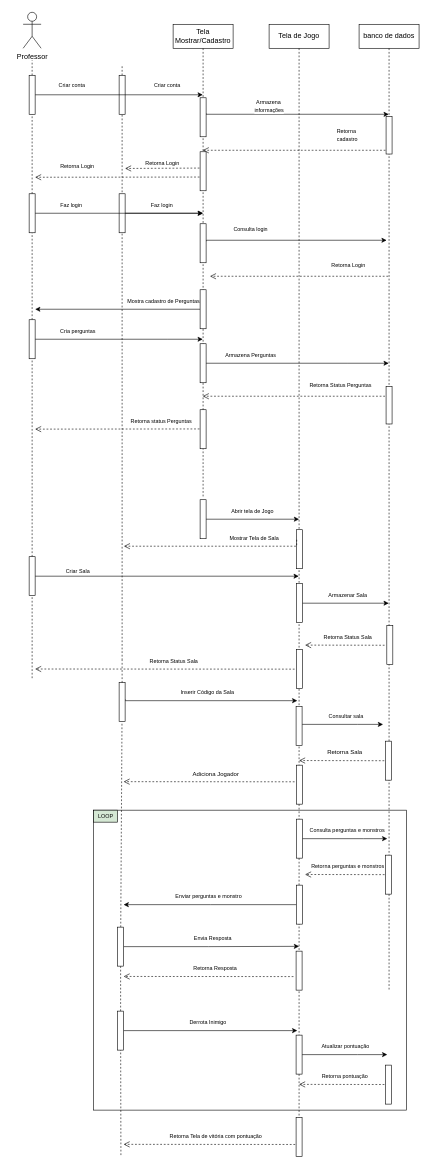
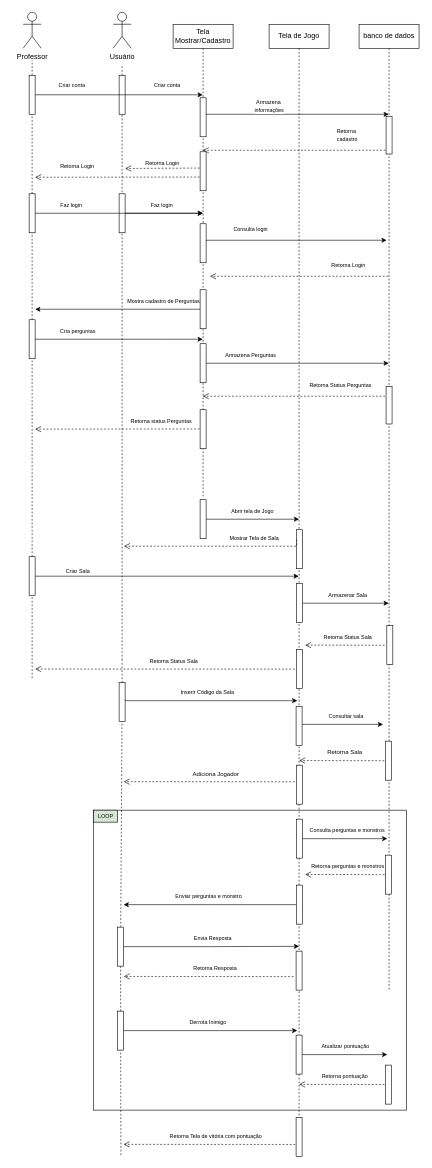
+ <mxCell id="4" value="Usuário" style="shape=umlActor;verticalLabelPosition=bottom;verticalAlign=top;html=1;outlineConnect=0;" vertex="1" parent="1"><mxGeometry x="188" y="20" width="30" height="60" as="geometry" /></mxCell>
